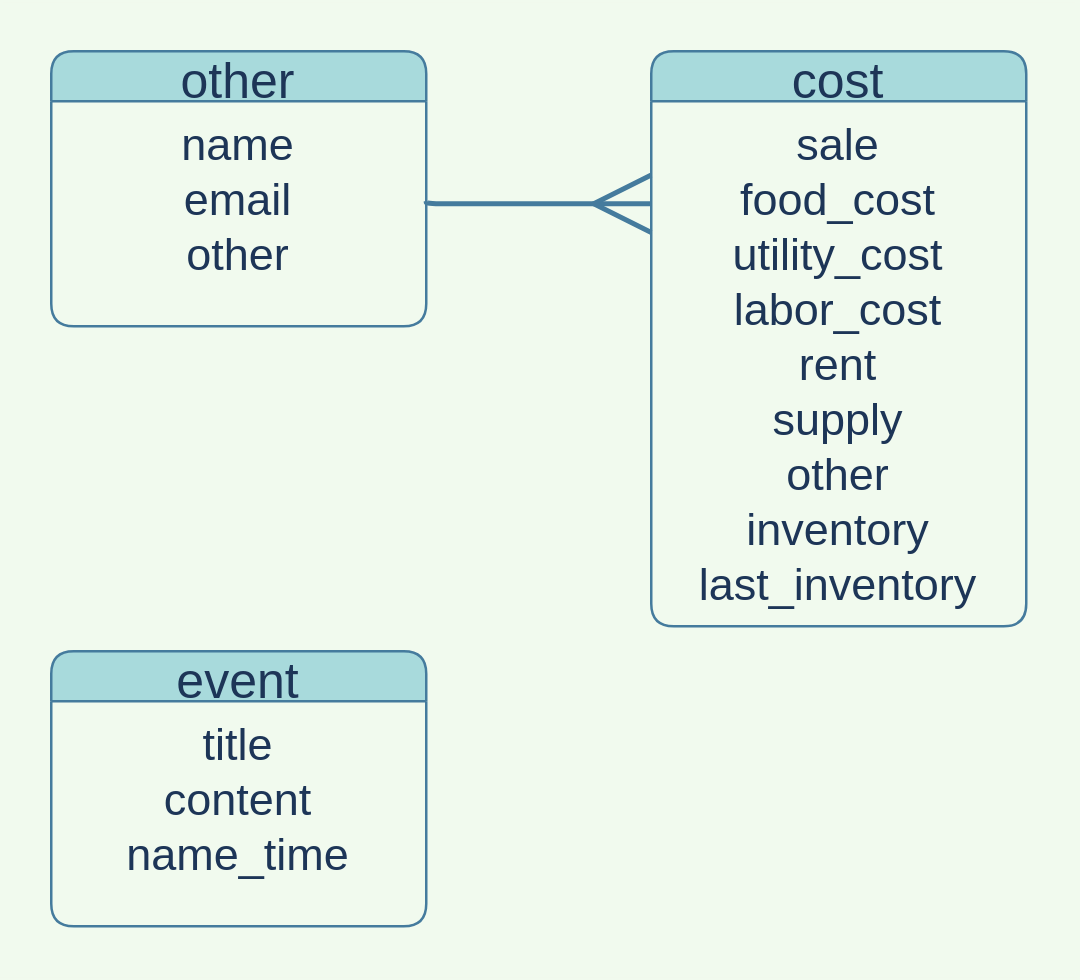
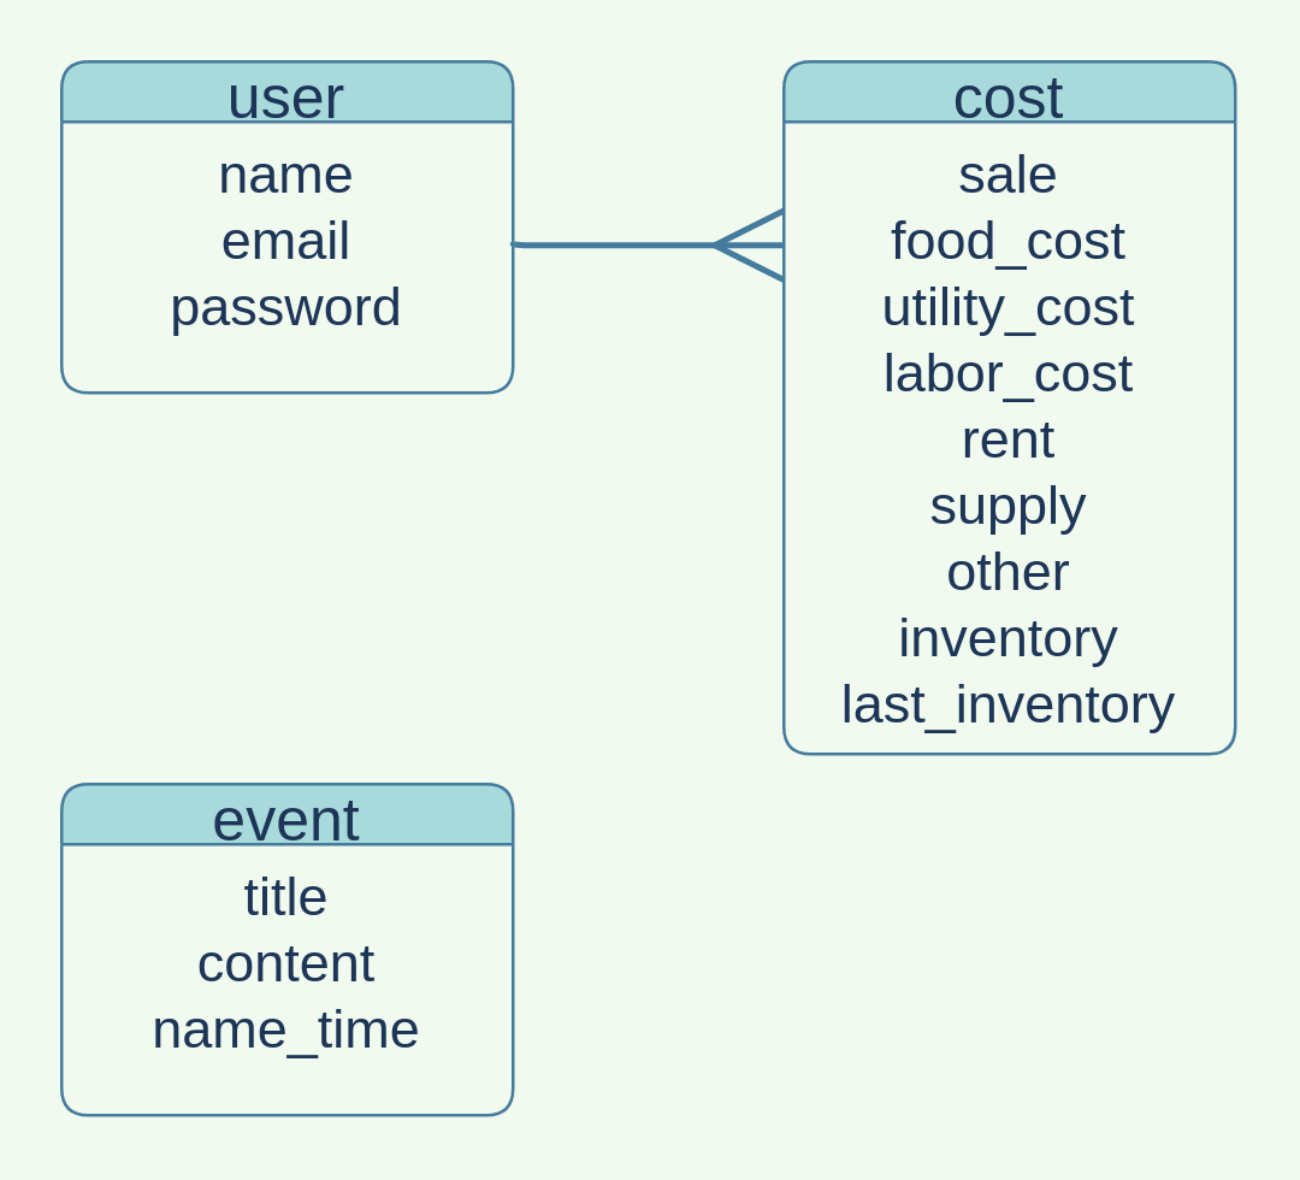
- <mxCell id="2" value="other" style="swimlane;fontStyle=0;childLayout=stackLayout;horizontal=1;startSize=20;horizontalStack=0;resizeParent=1;resizeParentMax=0;resizeLast=0;collapsible=1;marginBottom=0;align=center;fontSize=20;fillColor=#A8DADC;strokeColor=#457B9D;fontColor=#1D3557;rounded=1;" vertex="1" parent="1"><mxGeometry x="20" y="20" width="150" height="110" as="geometry" /></mxCell>
+ <mxCell id="2" value="user" style="swimlane;fontStyle=0;childLayout=stackLayout;horizontal=1;startSize=20;horizontalStack=0;resizeParent=1;resizeParentMax=0;resizeLast=0;collapsible=1;marginBottom=0;align=center;fontSize=20;fillColor=#A8DADC;strokeColor=#457B9D;fontColor=#1D3557;rounded=1;" vertex="1" parent="1"><mxGeometry x="20" y="20" width="150" height="110" as="geometry" /></mxCell>
- <mxCell id="3" value="name&#10;email&#10;other" style="text;fillColor=none;spacingLeft=4;spacingRight=4;overflow=hidden;rotatable=0;points=[[0,0.5],[1,0.5]];portConstraint=eastwest;fontSize=18;align=center;fontColor=#1D3557;rounded=1;strokeWidth=6;" vertex="1" parent="2"><mxGeometry y="20" width="150" height="90" as="geometry" /></mxCell>
+ <mxCell id="3" value="name&#10;email&#10;password" style="text;fillColor=none;spacingLeft=4;spacingRight=4;overflow=hidden;rotatable=0;points=[[0,0.5],[1,0.5]];portConstraint=eastwest;fontSize=18;align=center;fontColor=#1D3557;rounded=1;strokeWidth=6;" vertex="1" parent="2"><mxGeometry y="20" width="150" height="90" as="geometry" /></mxCell>
